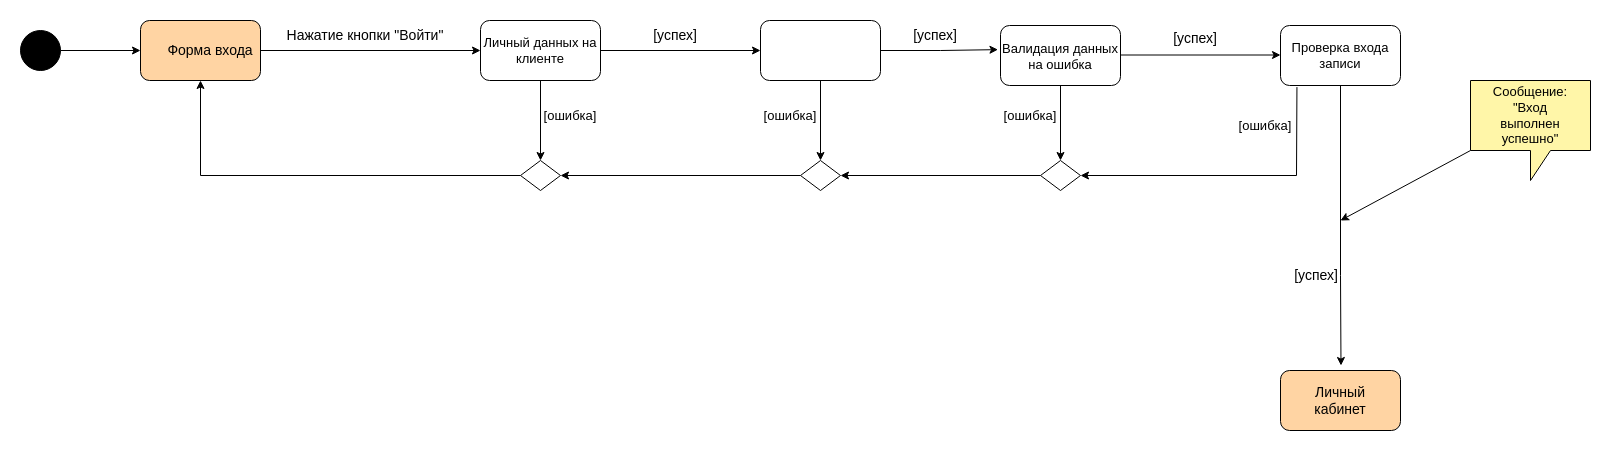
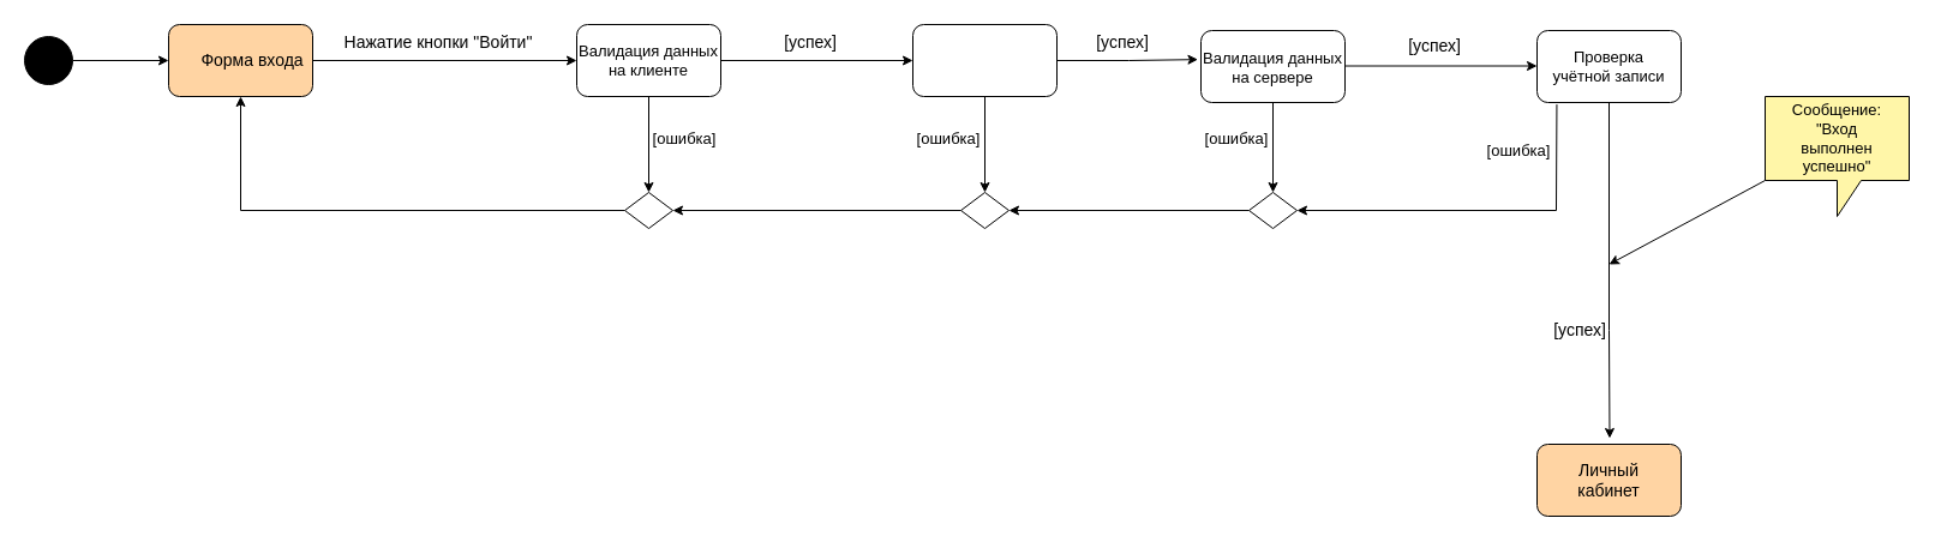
- <mxCell id="11" value="Личный данных на клиенте" style="text;strokeColor=none;align=center;fillColor=none;html=1;verticalAlign=middle;whiteSpace=wrap;rounded=0;fontSize=13;" parent="1" vertex="1"><mxGeometry x="480" y="22.5" width="120" height="55" as="geometry" /></mxCell>
+ <mxCell id="11" value="Валидация данных на клиенте" style="text;strokeColor=none;align=center;fillColor=none;html=1;verticalAlign=middle;whiteSpace=wrap;rounded=0;fontSize=13;" parent="1" vertex="1"><mxGeometry x="480" y="22.5" width="120" height="55" as="geometry" /></mxCell>
- <mxCell id="27" value="Проверка входа записи" style="text;strokeColor=none;align=center;fillColor=none;html=1;verticalAlign=middle;whiteSpace=wrap;rounded=0;fontSize=13;" parent="1" vertex="1"><mxGeometry x="1285" y="20" width="110" height="70" as="geometry" /></mxCell>
+ <mxCell id="27" value="Проверка учётной записи" style="text;strokeColor=none;align=center;fillColor=none;html=1;verticalAlign=middle;whiteSpace=wrap;rounded=0;fontSize=13;" parent="1" vertex="1"><mxGeometry x="1285" y="20" width="110" height="70" as="geometry" /></mxCell>
- <mxCell id="20" value="Валидация данных на ошибка" style="text;strokeColor=none;align=center;fillColor=none;html=1;verticalAlign=middle;whiteSpace=wrap;rounded=0;fontSize=13;" parent="1" vertex="1"><mxGeometry x="1000" y="27.5" width="120" height="57.5" as="geometry" /></mxCell>
+ <mxCell id="20" value="Валидация данных на сервере" style="text;strokeColor=none;align=center;fillColor=none;html=1;verticalAlign=middle;whiteSpace=wrap;rounded=0;fontSize=13;" parent="1" vertex="1"><mxGeometry x="1000" y="27.5" width="120" height="57.5" as="geometry" /></mxCell>
